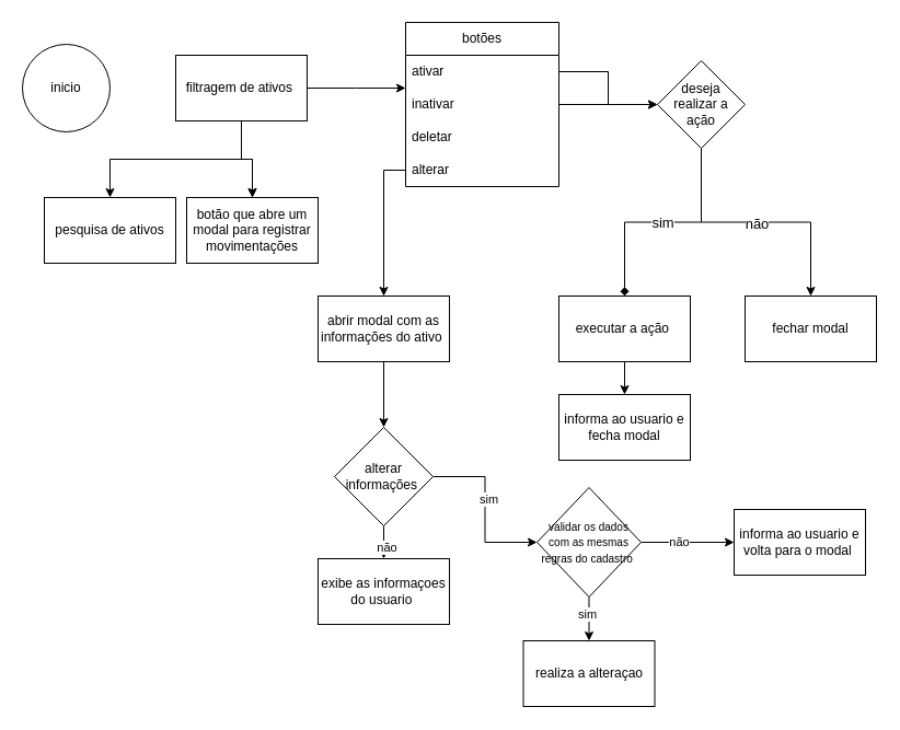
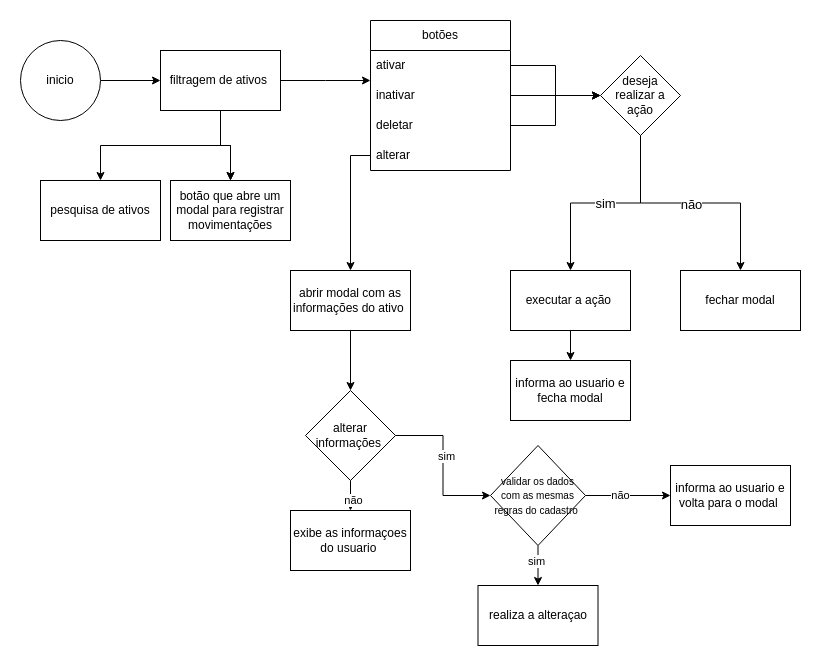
+ <mxCell id="2" value="" style="edgeStyle=orthogonalEdgeStyle;rounded=0;orthogonalLoop=1;jettySize=auto;html=1;" edge="1" parent="1" source="3" target="8"><mxGeometry relative="1" as="geometry" /></mxCell>
+ <mxCell id="20" style="edgeStyle=orthogonalEdgeStyle;rounded=0;orthogonalLoop=1;jettySize=auto;html=1;entryX=0;entryY=0.5;entryDx=0;entryDy=0;" edge="1" parent="1" source="13" target="18"><mxGeometry relative="1" as="geometry" /></mxCell>
- <mxCell id="15" value="&lt;font style=&quot;font-size: 13px;&quot;&gt;sim&lt;/font&gt;" style="edgeStyle=orthogonalEdgeStyle;rounded=0;orthogonalLoop=1;jettySize=auto;html=1;endArrow=diamond;" edge="1" parent="1" source="18" target="22"><mxGeometry relative="1" as="geometry" /></mxCell>
+ <mxCell id="15" value="&lt;font style=&quot;font-size: 13px;&quot;&gt;sim&lt;/font&gt;" style="edgeStyle=orthogonalEdgeStyle;rounded=0;orthogonalLoop=1;jettySize=auto;html=1;" edge="1" parent="1" source="18" target="22"><mxGeometry relative="1" as="geometry" /></mxCell>
